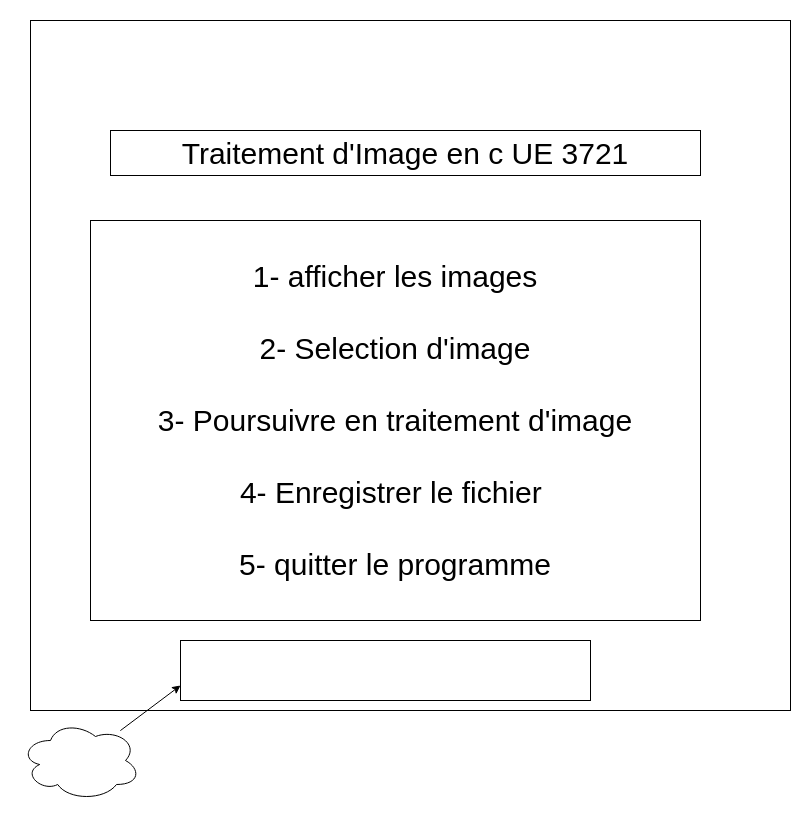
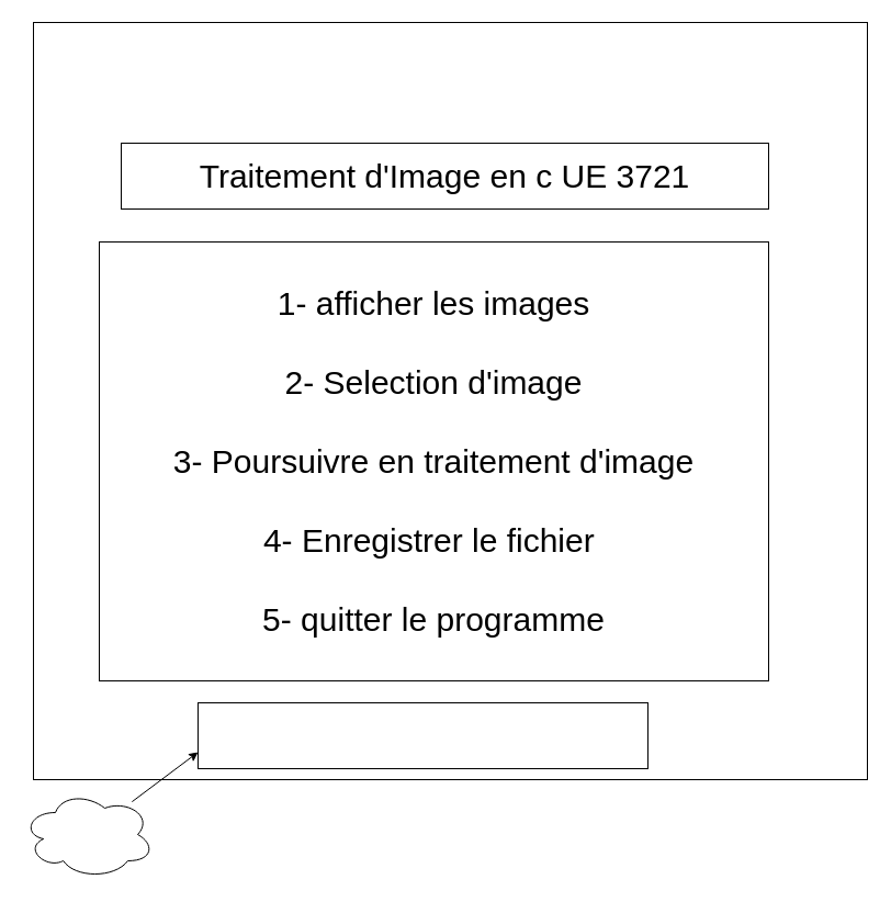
- <mxCell id="3" value="&lt;font style=&quot;font-size: 30px;&quot;&gt;Traitement d'Image en c UE 3721&lt;/font&gt;" style="rounded=0;whiteSpace=wrap;html=1;" parent="1" vertex="1"><mxGeometry x="110" y="130" width="590" height="45" as="geometry" /></mxCell>
+ <mxCell id="3" value="&lt;font style=&quot;font-size: 30px;&quot;&gt;Traitement d'Image en c UE 3721&lt;/font&gt;" style="rounded=0;whiteSpace=wrap;html=1;" parent="1" vertex="1"><mxGeometry x="110" y="130" width="590" height="60" as="geometry" /></mxCell>
